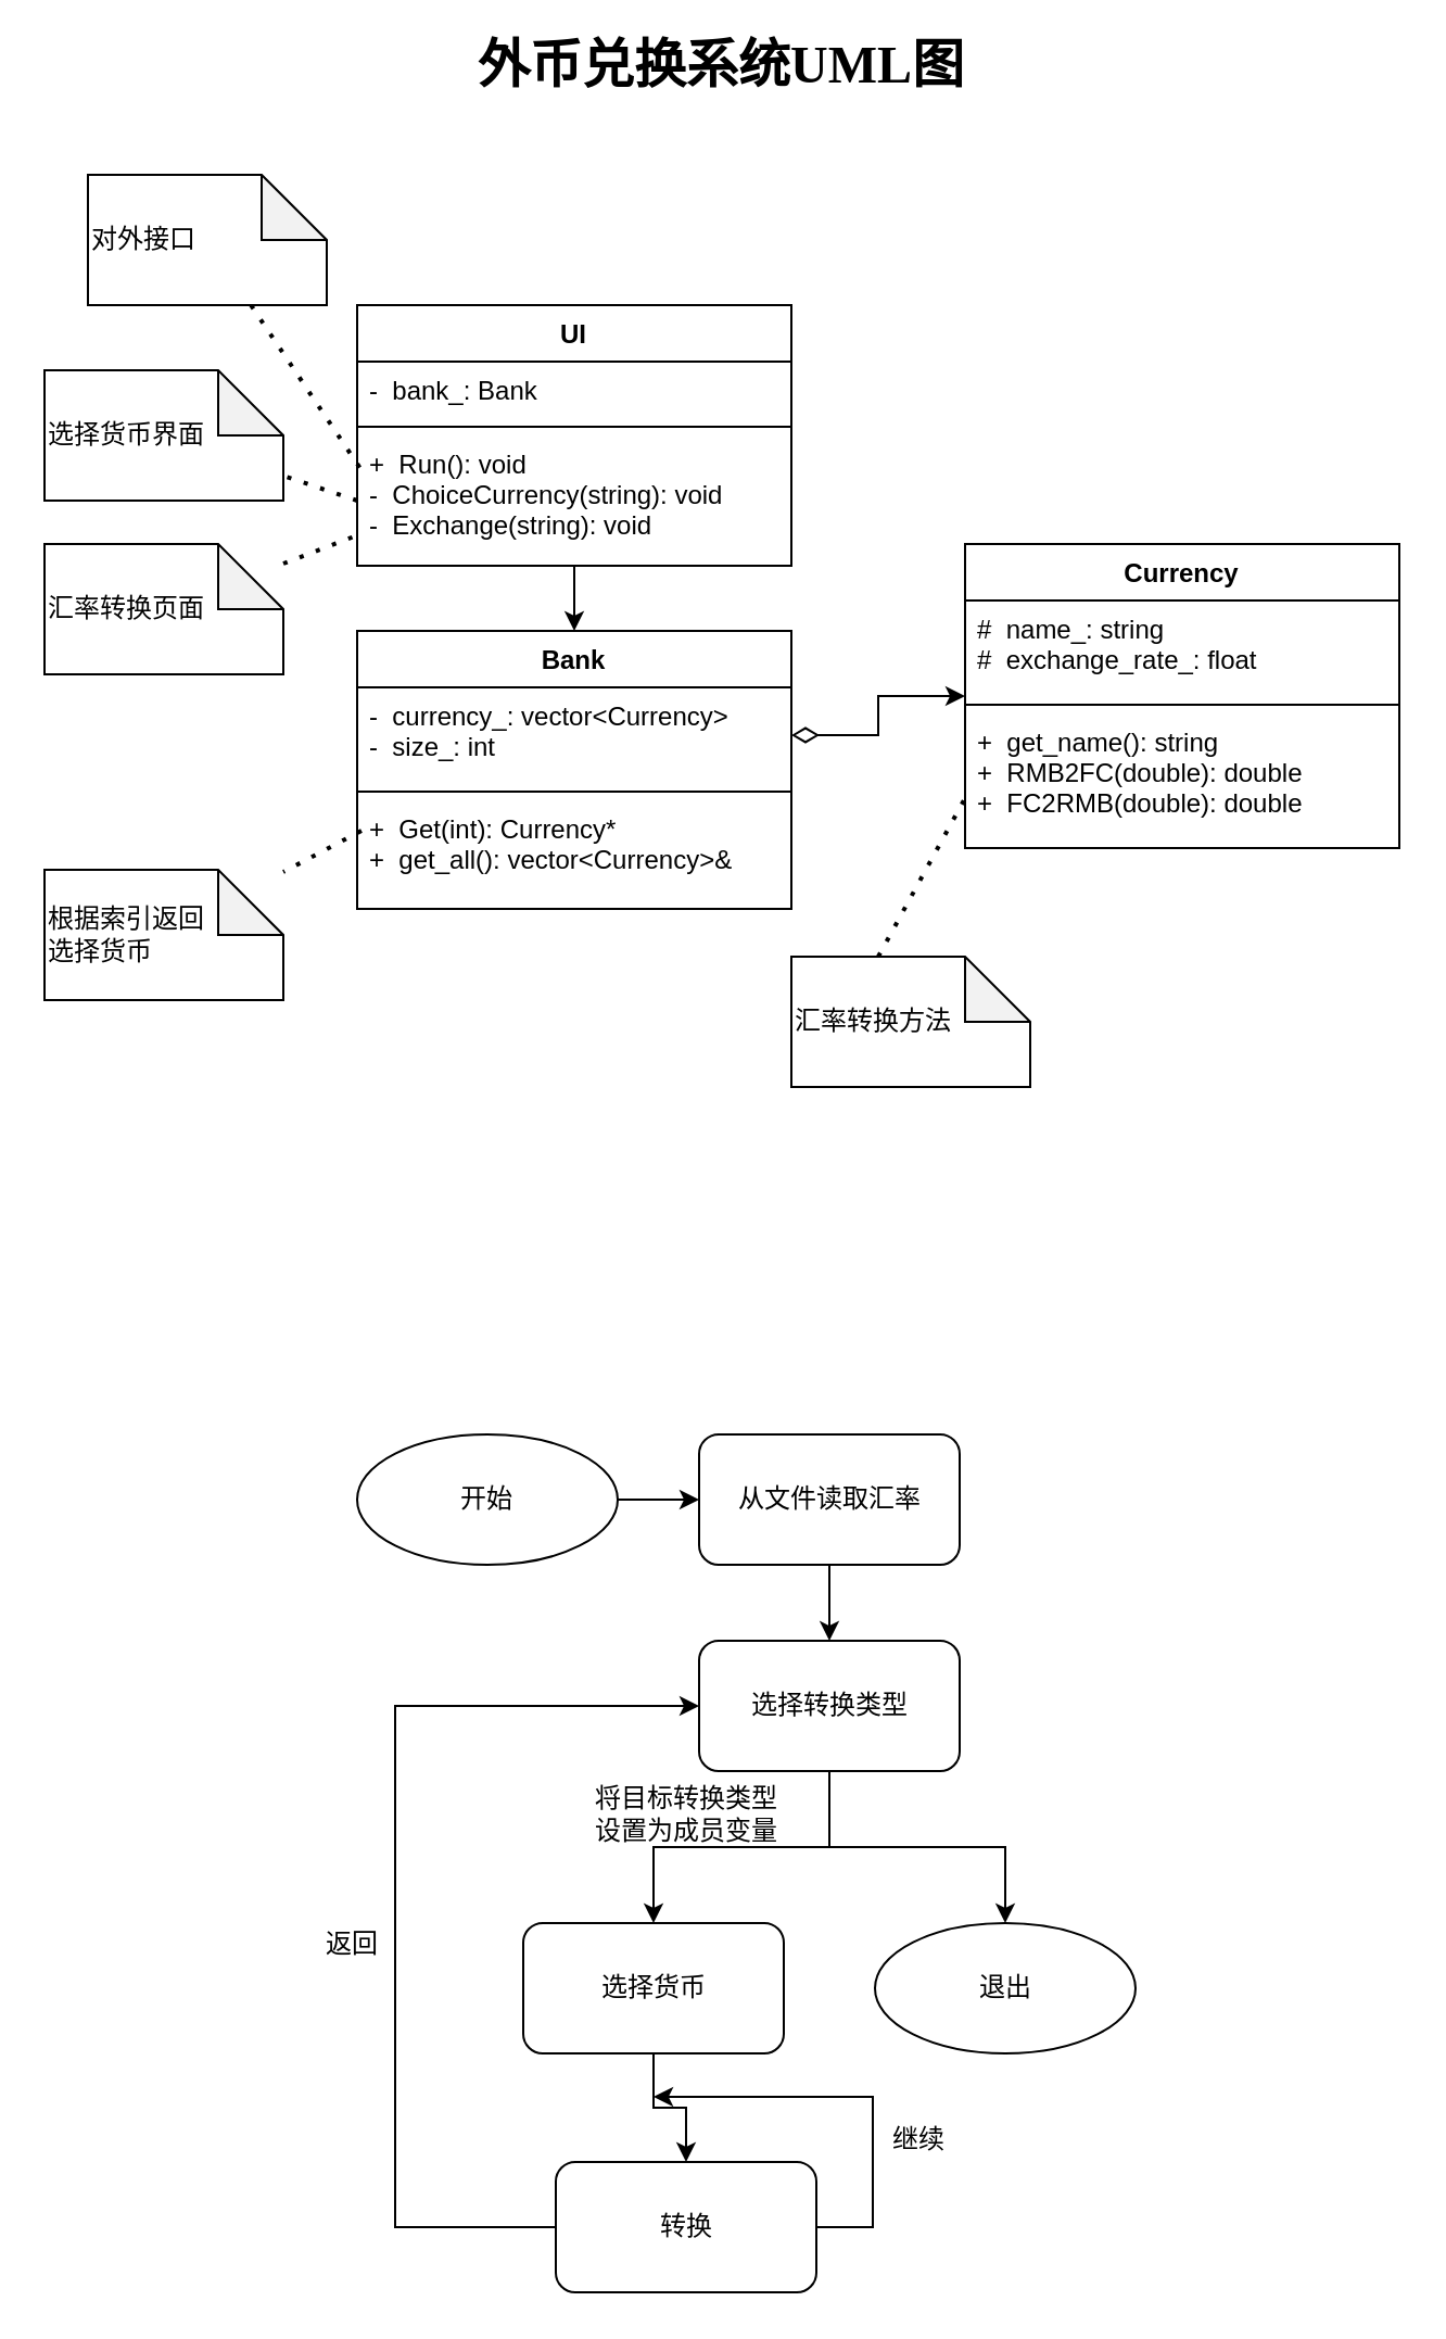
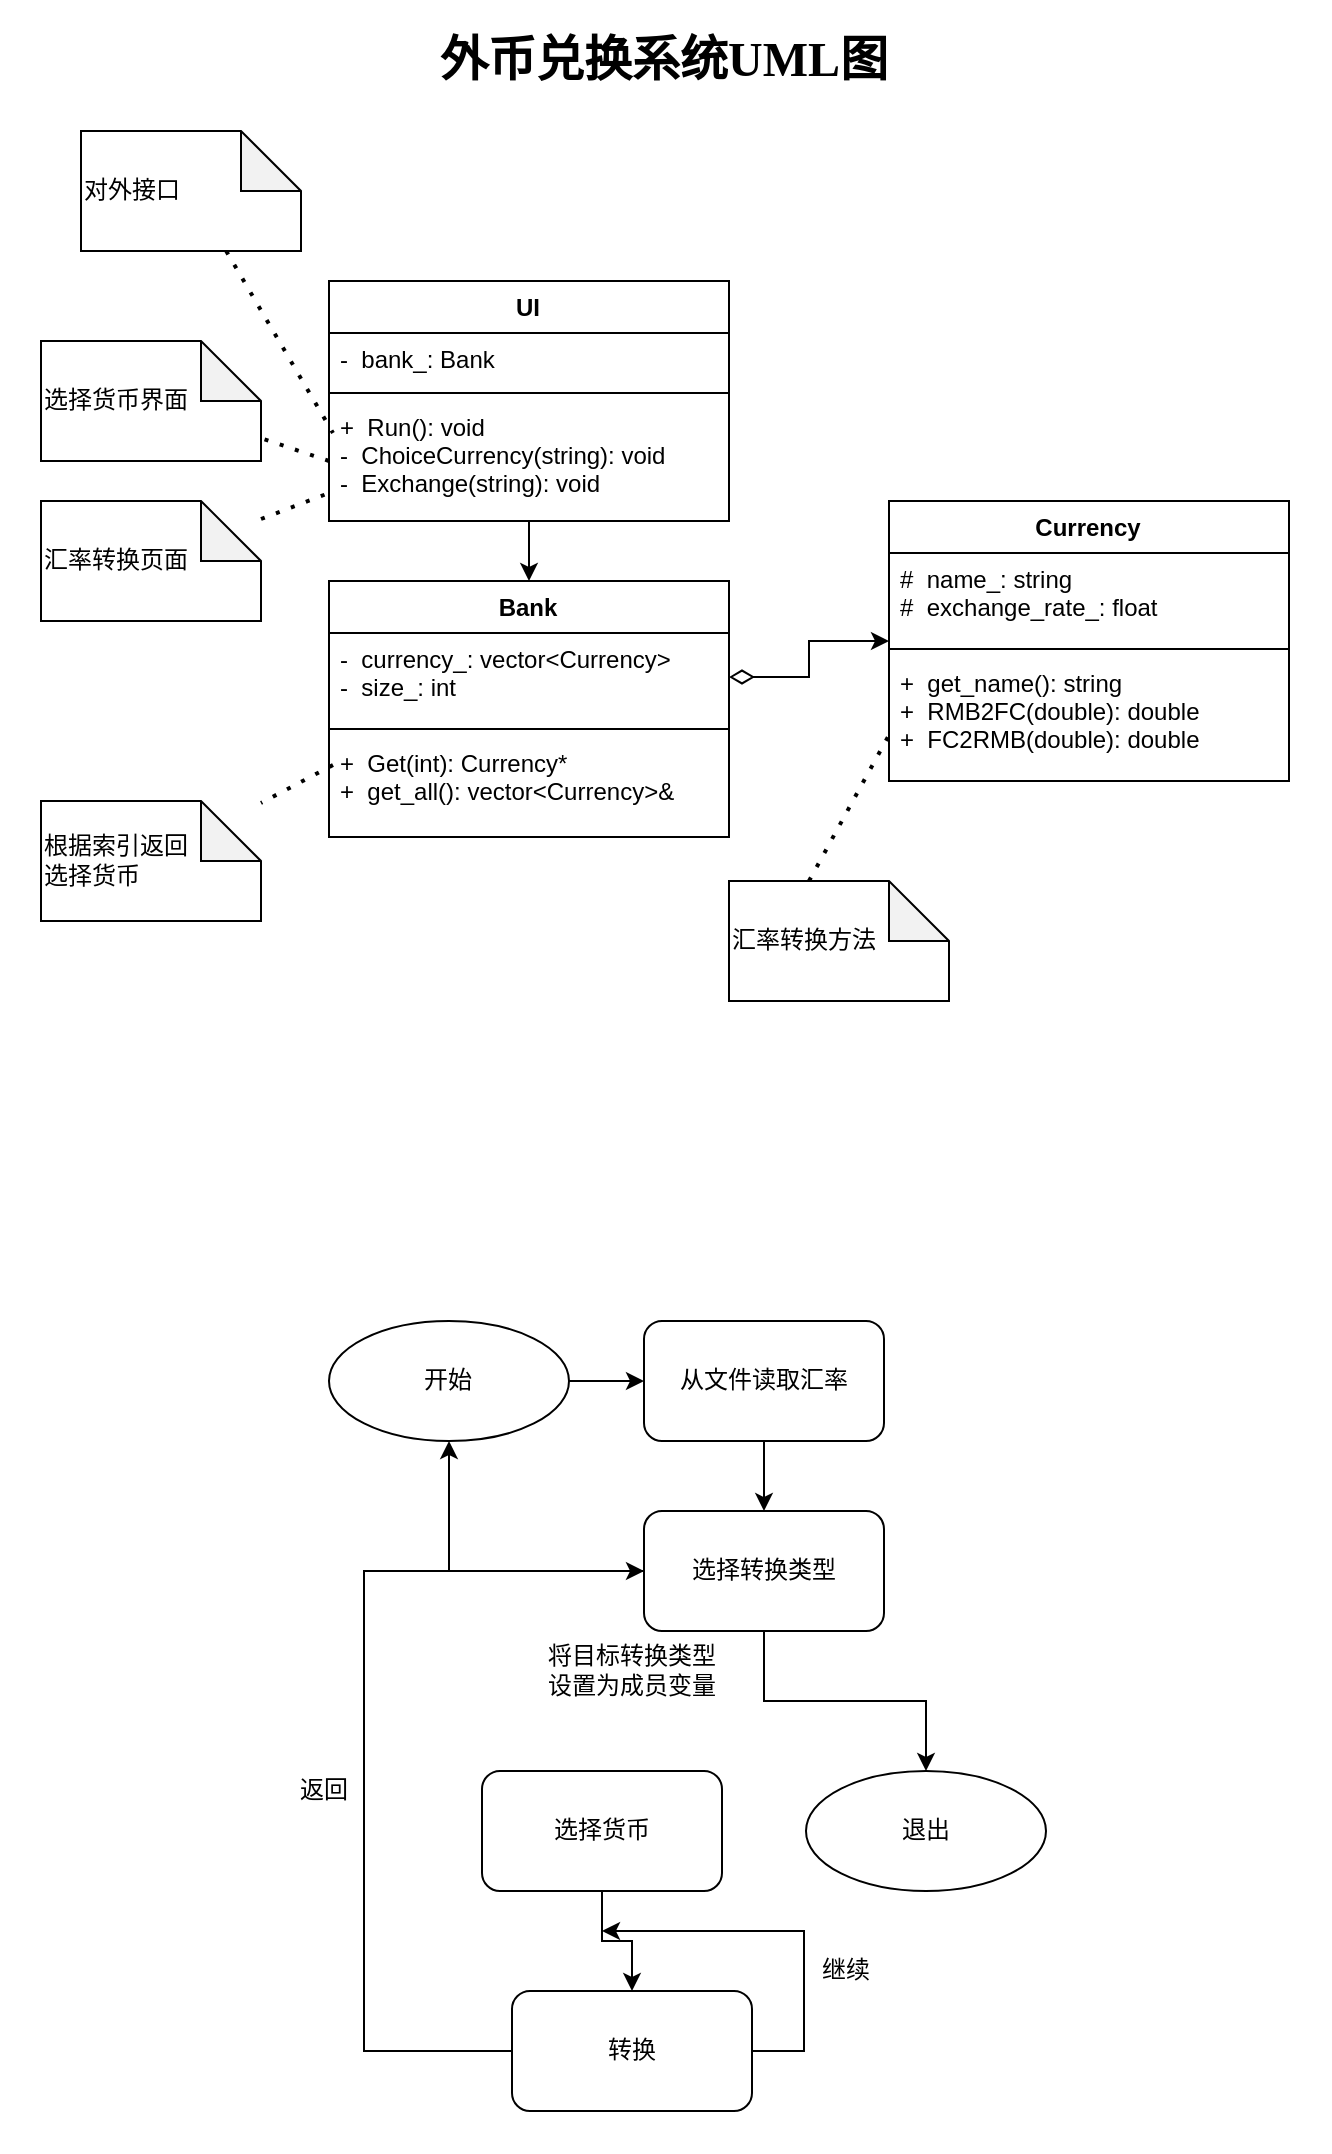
- <mxCell id="16" value="对外接口" style="shape=note;whiteSpace=wrap;html=1;backgroundOutline=1;darkOpacity=0.05;align=left;" parent="1" vertex="1"><mxGeometry x="40" y="80" width="110" height="60" as="geometry" /></mxCell>
+ <mxCell id="16" value="对外接口" style="shape=note;whiteSpace=wrap;html=1;backgroundOutline=1;darkOpacity=0.05;align=left;" parent="1" vertex="1"><mxGeometry x="40" y="65" width="110" height="60" as="geometry" /></mxCell>
- <mxCell id="30" style="edgeStyle=orthogonalEdgeStyle;rounded=0;orthogonalLoop=1;jettySize=auto;html=1;entryX=0.5;entryY=0;entryDx=0;entryDy=0;startArrow=none;startFill=0;startSize=10;endSize=6;fontFamily=Times New Roman;" parent="1" source="32" target="34" edge="1"><mxGeometry relative="1" as="geometry" /></mxCell>
+ <mxCell id="30" style="edgeStyle=orthogonalEdgeStyle;rounded=0;orthogonalLoop=1;jettySize=auto;html=1;startArrow=none;startFill=0;startSize=10;endSize=6;fontFamily=Times New Roman;" parent="1" source="32" target="29" edge="1"><mxGeometry relative="1" as="geometry" /></mxCell>
